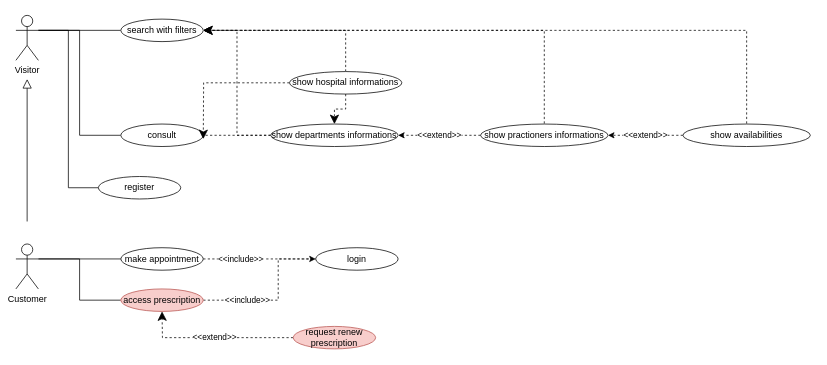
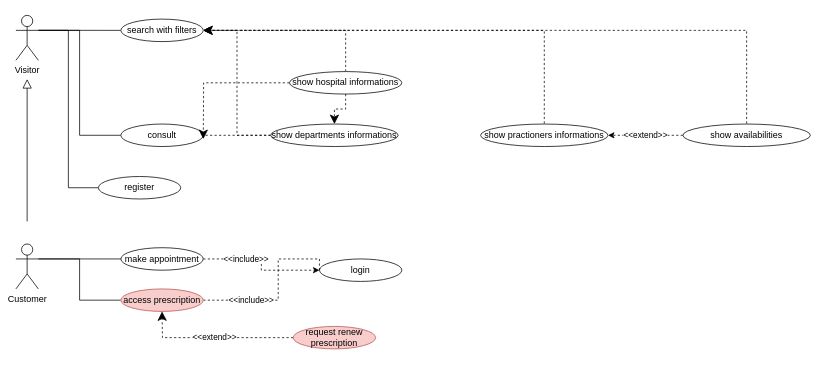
- <mxCell id="22" value="&amp;lt;&amp;lt;extend&amp;gt;&amp;gt;" style="edgeStyle=orthogonalEdgeStyle;rounded=0;orthogonalLoop=1;jettySize=auto;html=1;entryX=1;entryY=0.5;entryDx=0;entryDy=0;endArrow=classic;endFill=1;dashed=1;exitX=0;exitY=0.5;exitDx=0;exitDy=0;" parent="1" source="21" target="30" edge="1"><mxGeometry relative="1" as="geometry"><mxPoint x="740" y="180" as="sourcePoint" /></mxGeometry></mxCell>
- <mxCell id="25" value="login" style="ellipse;whiteSpace=wrap;html=1;align=center;newEdgeStyle={&quot;edgeStyle&quot;:&quot;entityRelationEdgeStyle&quot;,&quot;startArrow&quot;:&quot;none&quot;,&quot;endArrow&quot;:&quot;none&quot;,&quot;segment&quot;:10,&quot;curved&quot;:1};treeFolding=1;treeMoving=1;" parent="1" vertex="1"><mxGeometry x="420" y="330" width="110" height="30" as="geometry" /></mxCell>
+ <mxCell id="25" value="login" style="ellipse;whiteSpace=wrap;html=1;align=center;newEdgeStyle={&quot;edgeStyle&quot;:&quot;entityRelationEdgeStyle&quot;,&quot;startArrow&quot;:&quot;none&quot;,&quot;endArrow&quot;:&quot;none&quot;,&quot;segment&quot;:10,&quot;curved&quot;:1};treeFolding=1;treeMoving=1;" parent="1" vertex="1"><mxGeometry x="425" y="345" width="110" height="30" as="geometry" /></mxCell>
